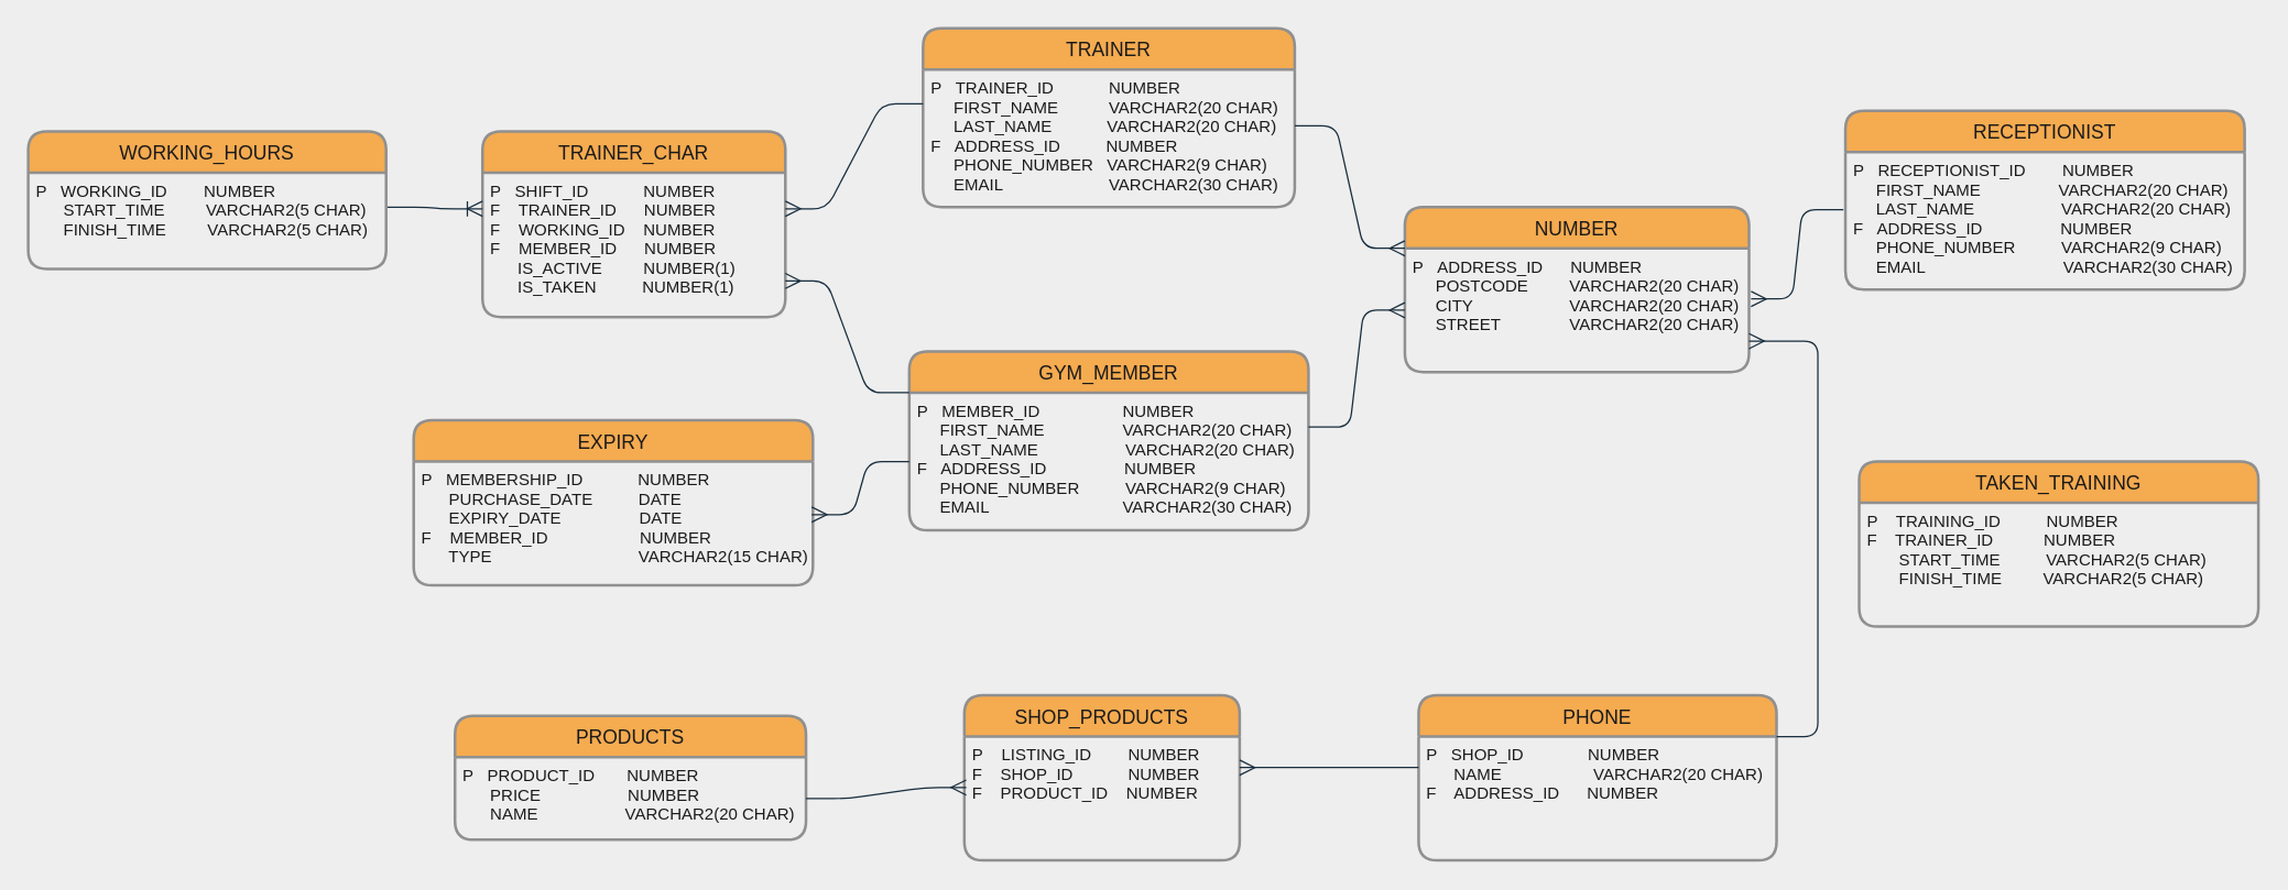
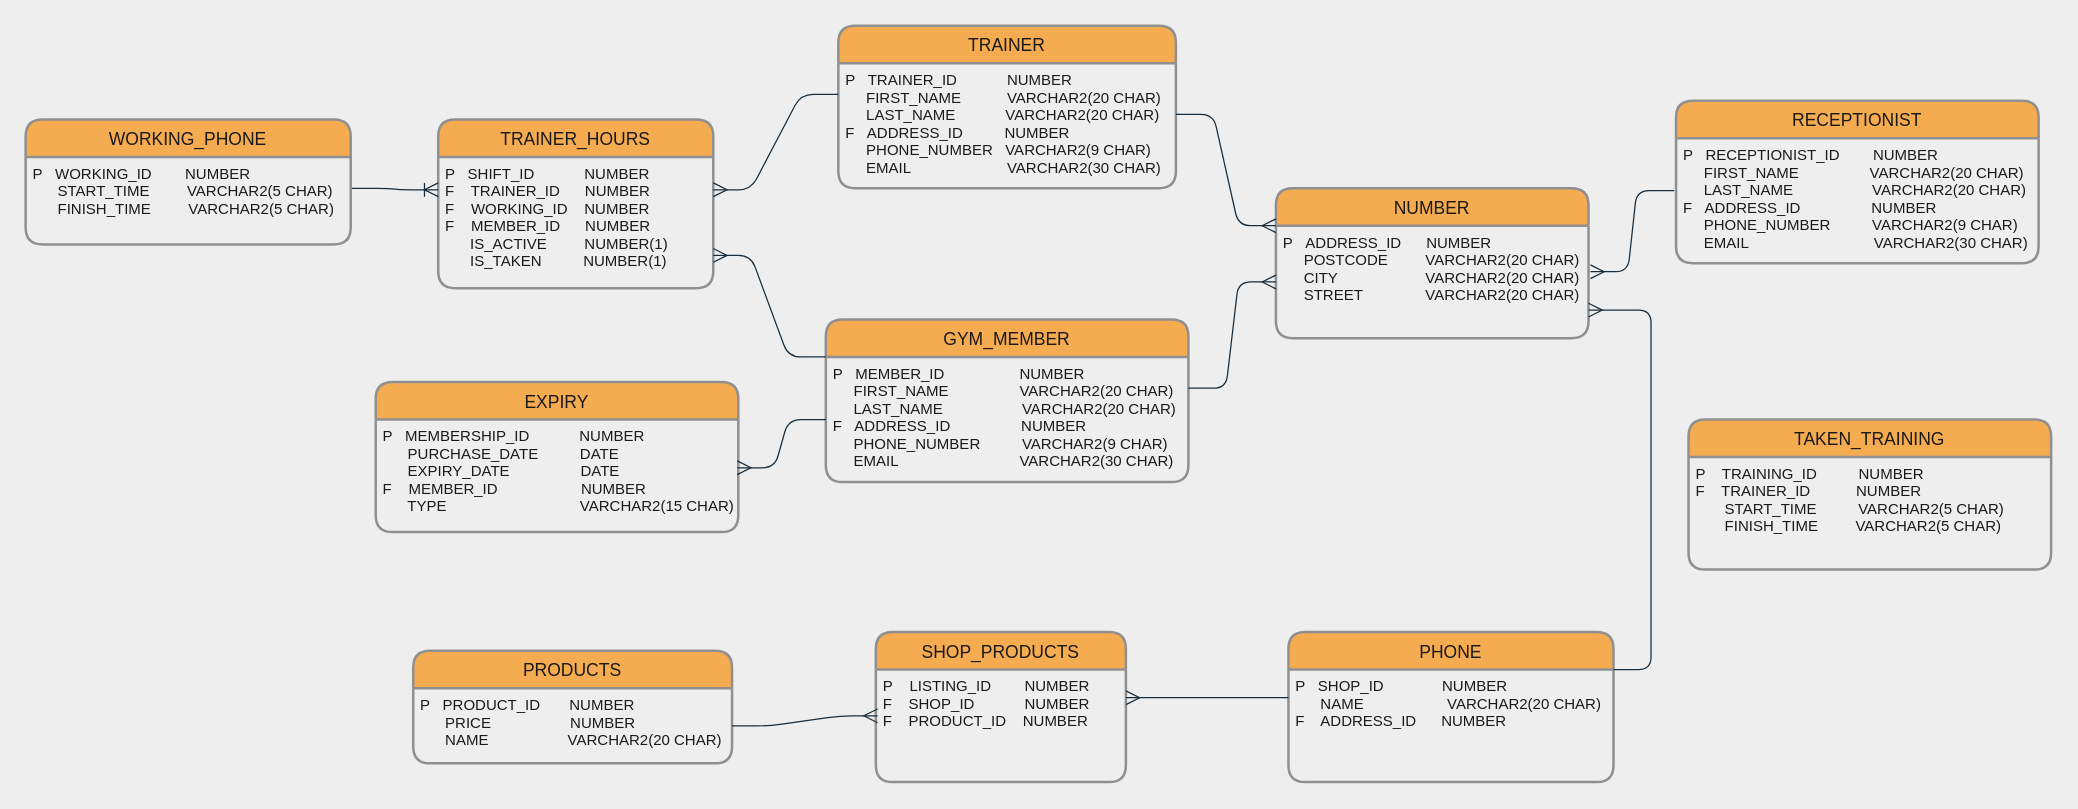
- <mxCell id="8" value="WORKING_HOURS" style="swimlane;childLayout=stackLayout;horizontal=1;startSize=30;horizontalStack=0;rounded=1;fontSize=14;fontStyle=0;strokeWidth=2;resizeParent=0;resizeLast=1;shadow=0;dashed=0;align=center;fillColor=#F5AB50;strokeColor=#909090;fontColor=#1A1A1A;" vertex="1" parent="1"><mxGeometry x="20" y="95" width="260" height="100" as="geometry" /></mxCell>
+ <mxCell id="8" value="WORKING_PHONE" style="swimlane;childLayout=stackLayout;horizontal=1;startSize=30;horizontalStack=0;rounded=1;fontSize=14;fontStyle=0;strokeWidth=2;resizeParent=0;resizeLast=1;shadow=0;dashed=0;align=center;fillColor=#F5AB50;strokeColor=#909090;fontColor=#1A1A1A;" vertex="1" parent="1"><mxGeometry x="20" y="95" width="260" height="100" as="geometry" /></mxCell>
- <mxCell id="6" value="TRAINER_CHAR" style="swimlane;childLayout=stackLayout;horizontal=1;startSize=30;horizontalStack=0;rounded=1;fontSize=14;fontStyle=0;strokeWidth=2;resizeParent=0;resizeLast=1;shadow=0;dashed=0;align=center;fillColor=#F5AB50;strokeColor=#909090;fontColor=#1A1A1A;" vertex="1" parent="1"><mxGeometry x="350" y="95" width="220" height="135" as="geometry" /></mxCell>
+ <mxCell id="6" value="TRAINER_HOURS" style="swimlane;childLayout=stackLayout;horizontal=1;startSize=30;horizontalStack=0;rounded=1;fontSize=14;fontStyle=0;strokeWidth=2;resizeParent=0;resizeLast=1;shadow=0;dashed=0;align=center;fillColor=#F5AB50;strokeColor=#909090;fontColor=#1A1A1A;" vertex="1" parent="1"><mxGeometry x="350" y="95" width="220" height="135" as="geometry" /></mxCell>
